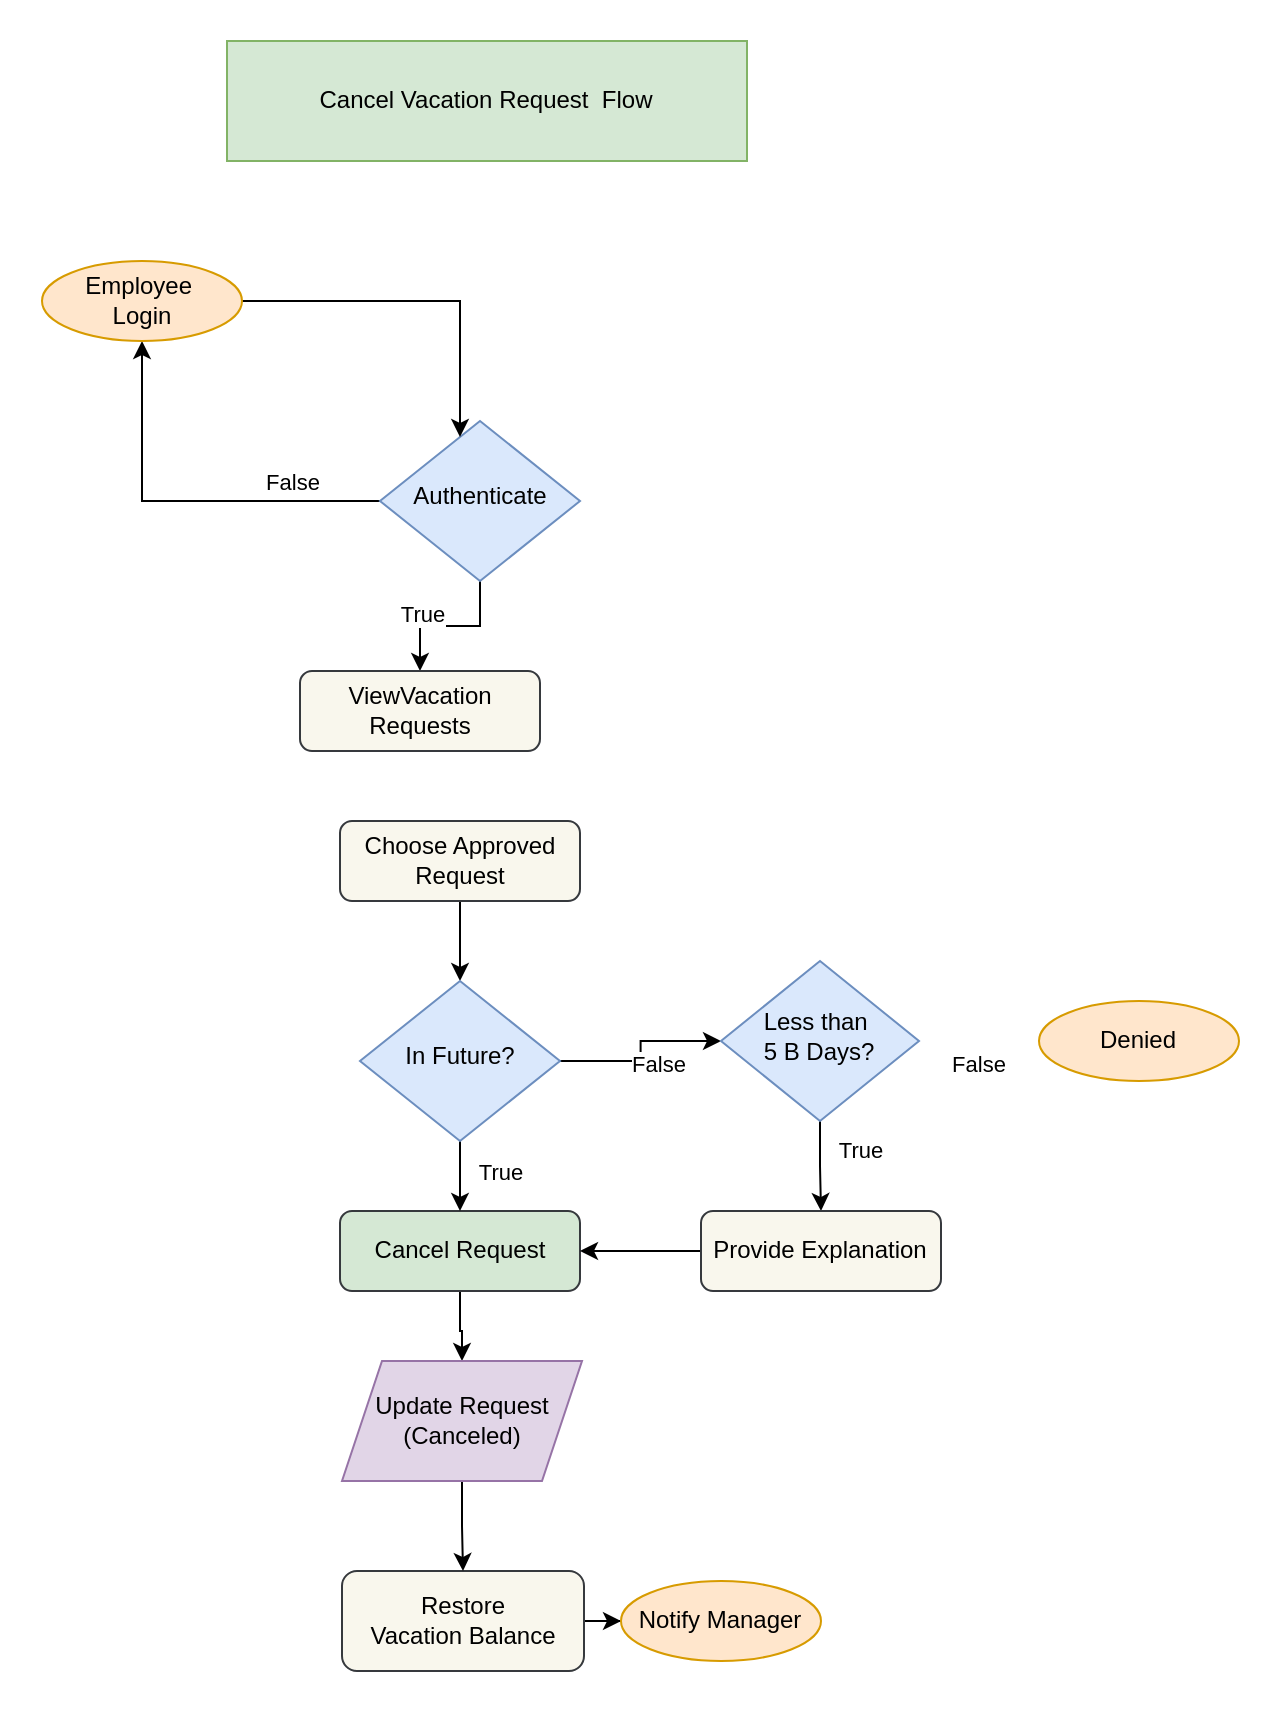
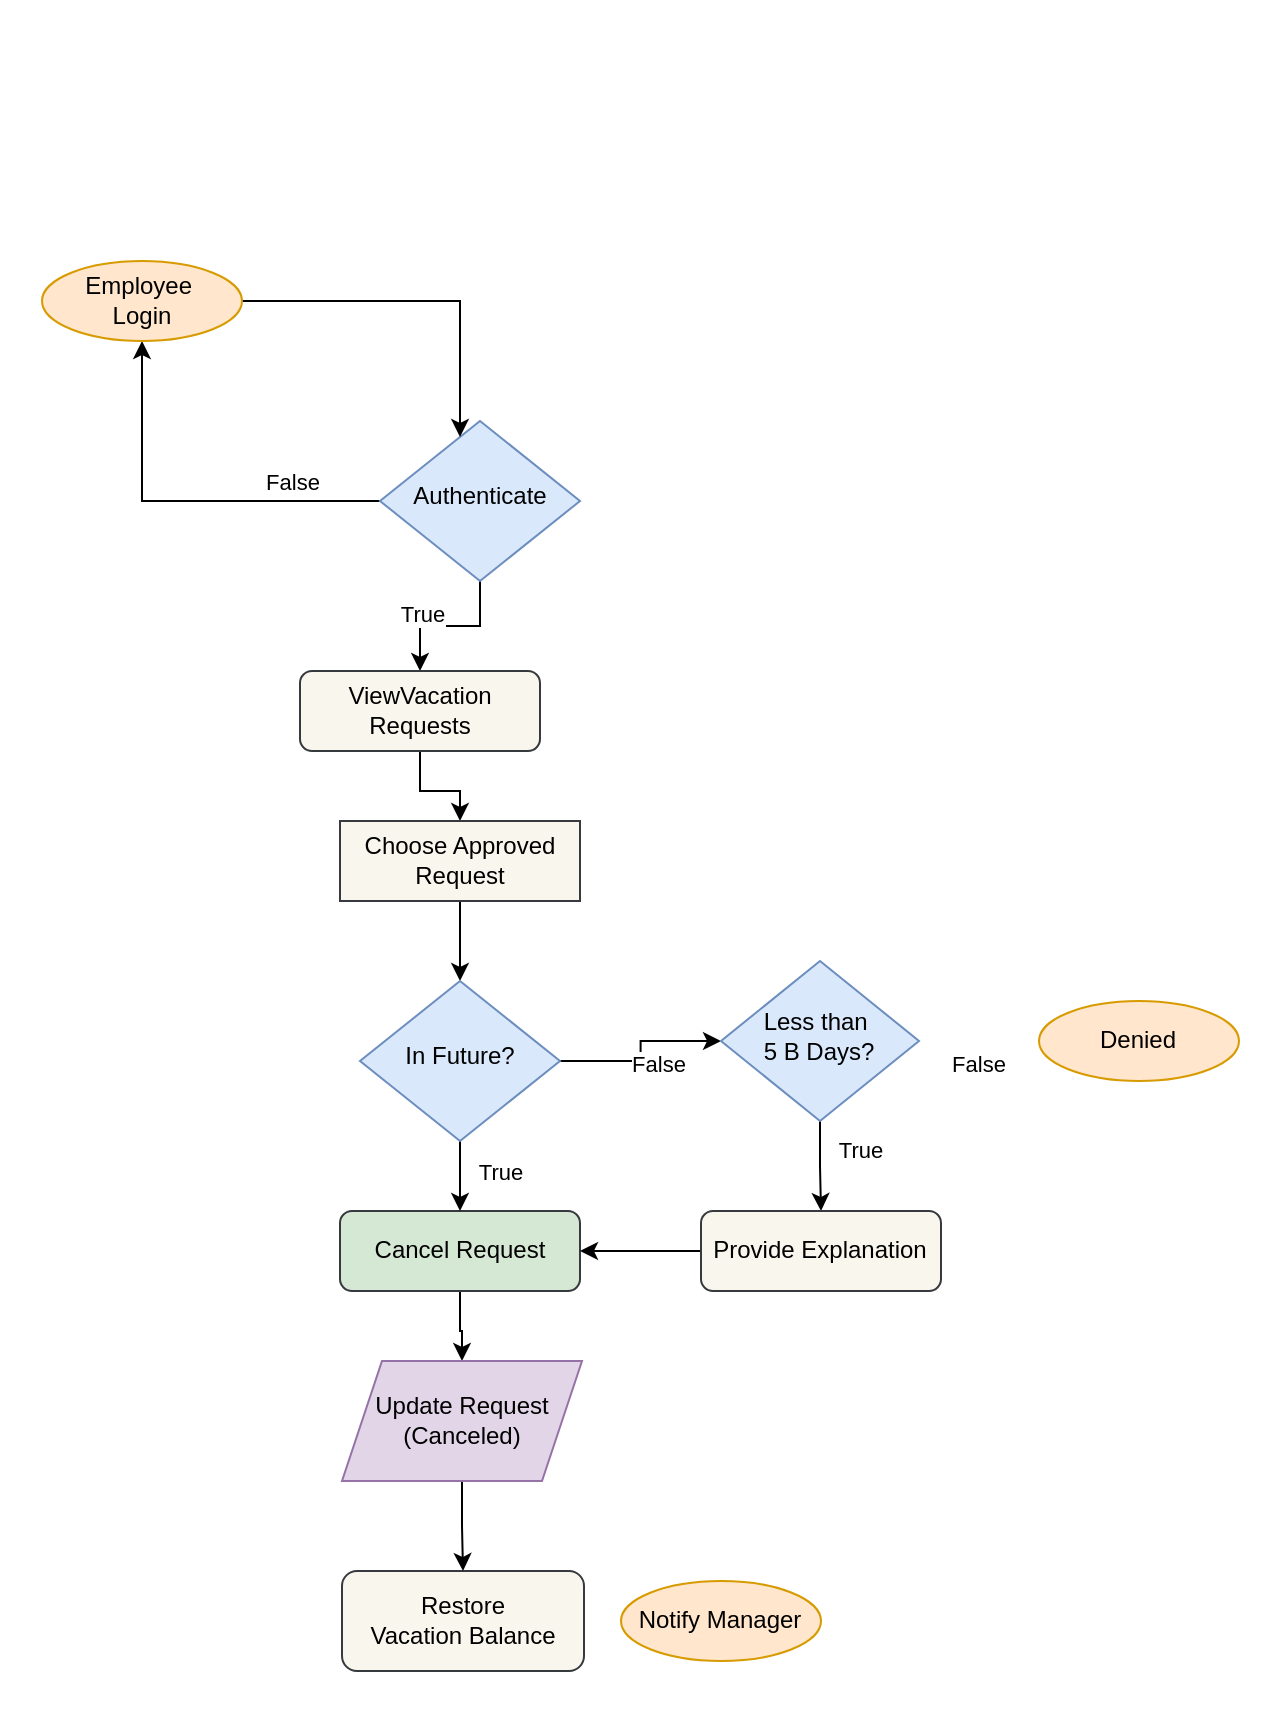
- <mxCell id="4" value="Cancel Vacation Request&amp;nbsp; Flow" style="rounded=0;whiteSpace=wrap;html=1;fillColor=#d5e8d4;strokeColor=#82b366;" vertex="1" parent="1"><mxGeometry x="113" width="260" height="60" as="geometry" y="20" /></mxCell>
+ <mxCell id="10" value="" style="edgeStyle=orthogonalEdgeStyle;rounded=0;orthogonalLoop=1;jettySize=auto;html=1;" edge="1" parent="1" source="11" target="18"><mxGeometry relative="1" as="geometry" /></mxCell>
- <mxCell id="18" value="Choose Approved Request" style="rounded=1;whiteSpace=wrap;html=1;fontSize=12;glass=0;strokeWidth=1;shadow=0;fillColor=#f9f7ed;strokeColor=#36393d;" vertex="1" parent="1"><mxGeometry x="169.5" y="410" width="120" height="40" as="geometry" /></mxCell>
+ <mxCell id="18" value="Choose Approved Request" style="whiteSpace=wrap;html=1;fontSize=12;glass=0;strokeWidth=1;shadow=0;fillColor=#f9f7ed;strokeColor=#36393d;rounded=0;" vertex="1" parent="1"><mxGeometry x="169.5" y="410" width="120" height="40" as="geometry" /></mxCell>
- <mxCell id="14" style="edgeStyle=orthogonalEdgeStyle;rounded=0;orthogonalLoop=1;jettySize=auto;html=1;" edge="1" parent="1" source="15" target="16"><mxGeometry relative="1" as="geometry" /></mxCell>
